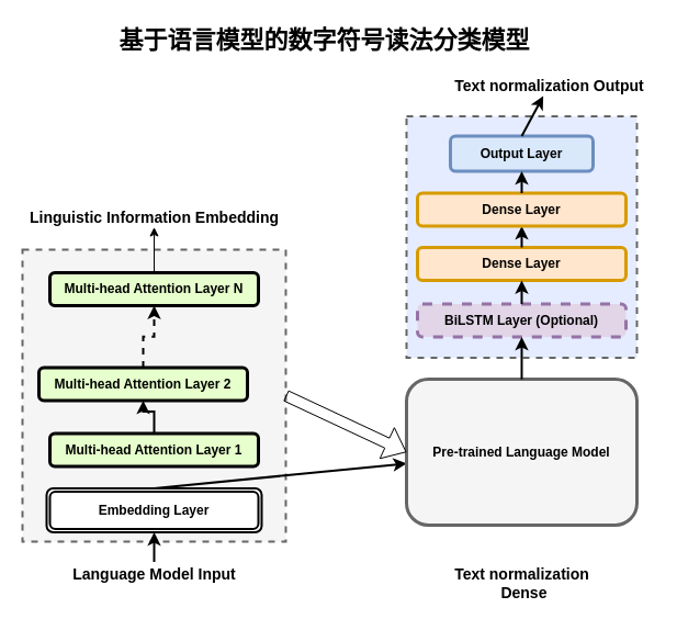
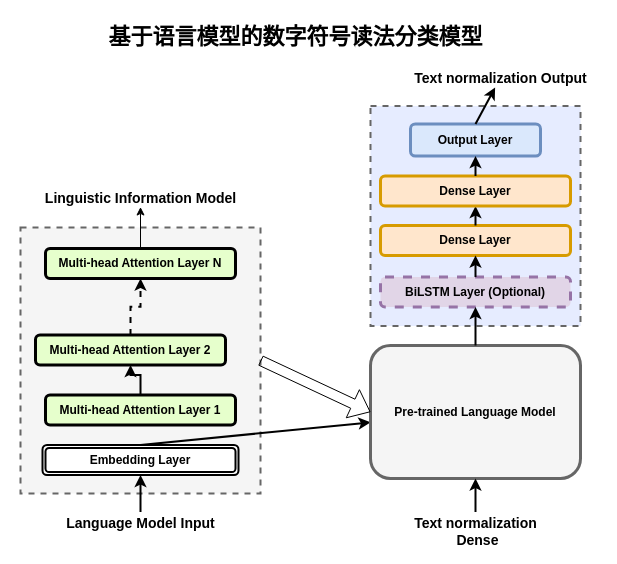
- <mxCell id="21" value="&lt;span style=&quot;font-size: 14px&quot;&gt;&lt;b&gt;Linguistic Information Embedding&lt;/b&gt;&lt;/span&gt;" style="text;html=1;resizable=0;points=[];autosize=1;align=center;verticalAlign=top;spacingTop=-4;" parent="1" vertex="1"><mxGeometry x="20" y="186.5" width="240" height="20" as="geometry" /></mxCell>
+ <mxCell id="21" value="&lt;span style=&quot;font-size: 14px&quot;&gt;&lt;b&gt;Linguistic Information Model&lt;/b&gt;&lt;/span&gt;" style="text;html=1;resizable=0;points=[];autosize=1;align=center;verticalAlign=top;spacingTop=-4;" parent="1" vertex="1"><mxGeometry x="20" y="186.5" width="240" height="20" as="geometry" /></mxCell>
- <mxCell id="14" value="&lt;b&gt;Embedding Layer&lt;/b&gt;" style="shape=ext;double=1;rounded=1;whiteSpace=wrap;html=1;strokeWidth=2;" parent="1" vertex="1"><mxGeometry x="42" y="444.5" width="196" height="40" as="geometry" /></mxCell>
+ <mxCell id="14" value="&lt;b&gt;Embedding Layer&lt;/b&gt;" style="shape=ext;double=1;rounded=1;whiteSpace=wrap;html=1;strokeWidth=2;" parent="1" vertex="1"><mxGeometry x="42" y="444.5" width="196" height="30" as="geometry" /></mxCell>
+ <mxCell id="26" value="" style="endArrow=classic;html=1;strokeWidth=2;entryX=0.5;entryY=1;entryDx=0;entryDy=0;" parent="1" source="25" target="22" edge="1"><mxGeometry width="50" height="50" relative="1" as="geometry"><mxPoint x="485" y="123.5" as="sourcePoint" /><mxPoint x="485" y="83" as="targetPoint" /></mxGeometry></mxCell>
